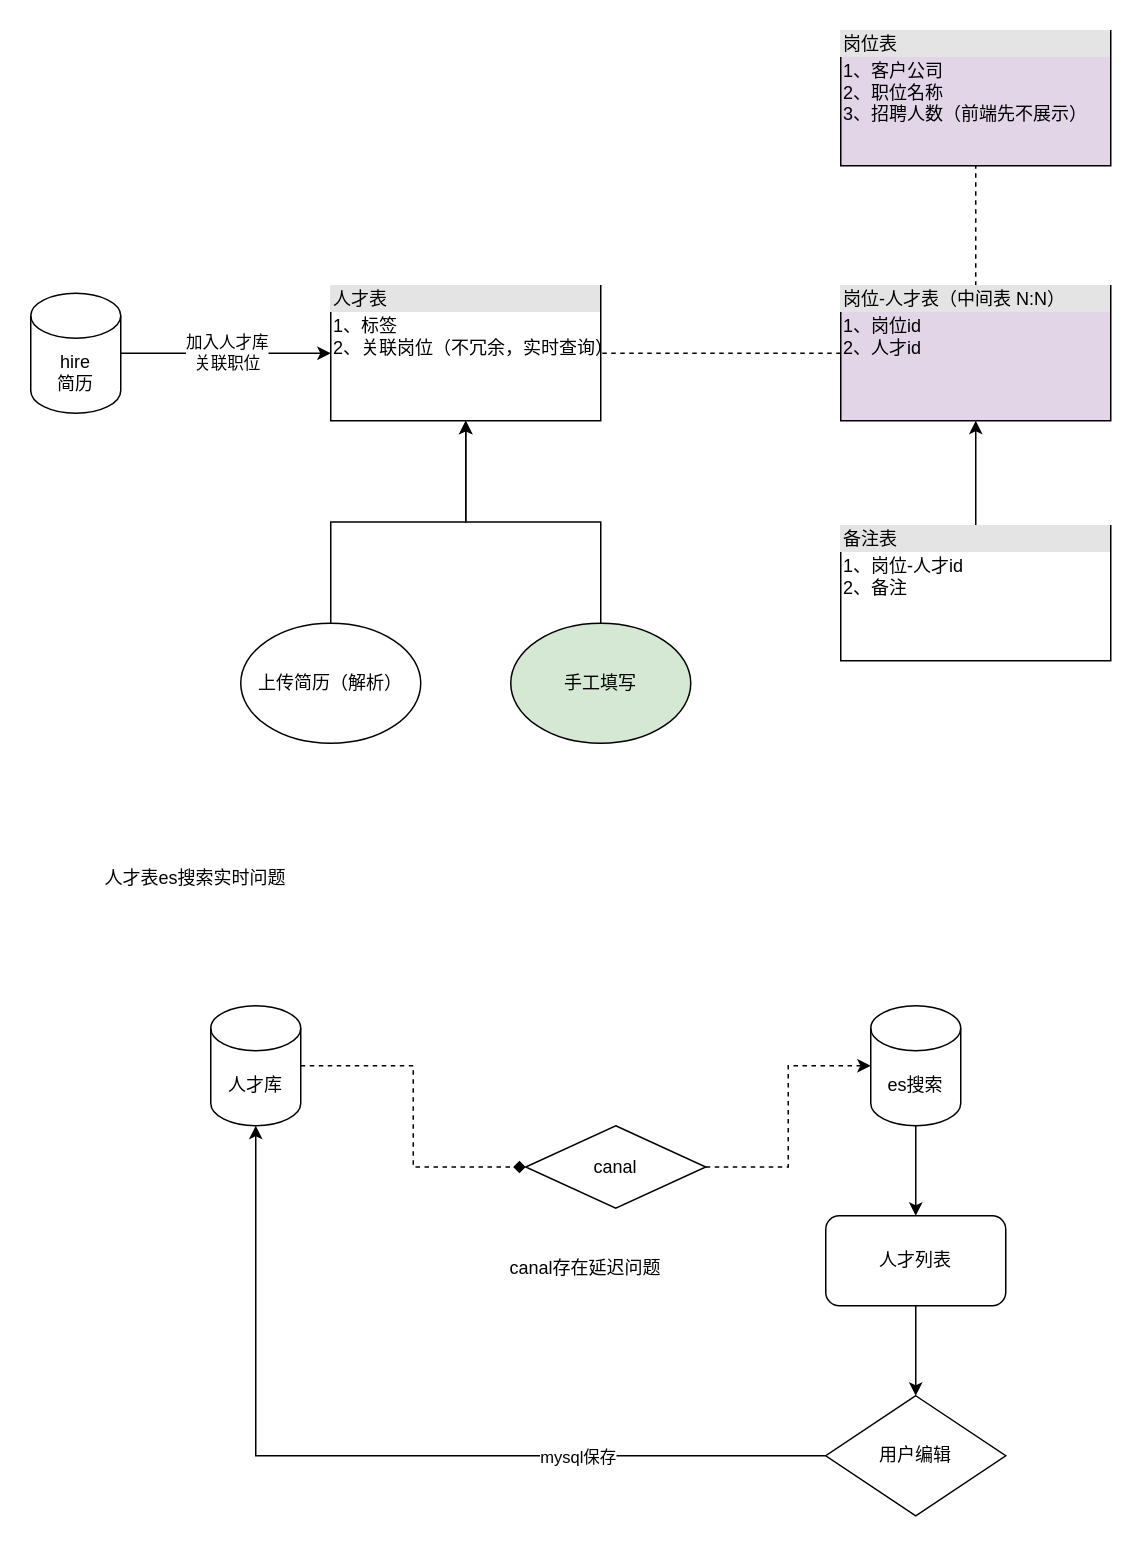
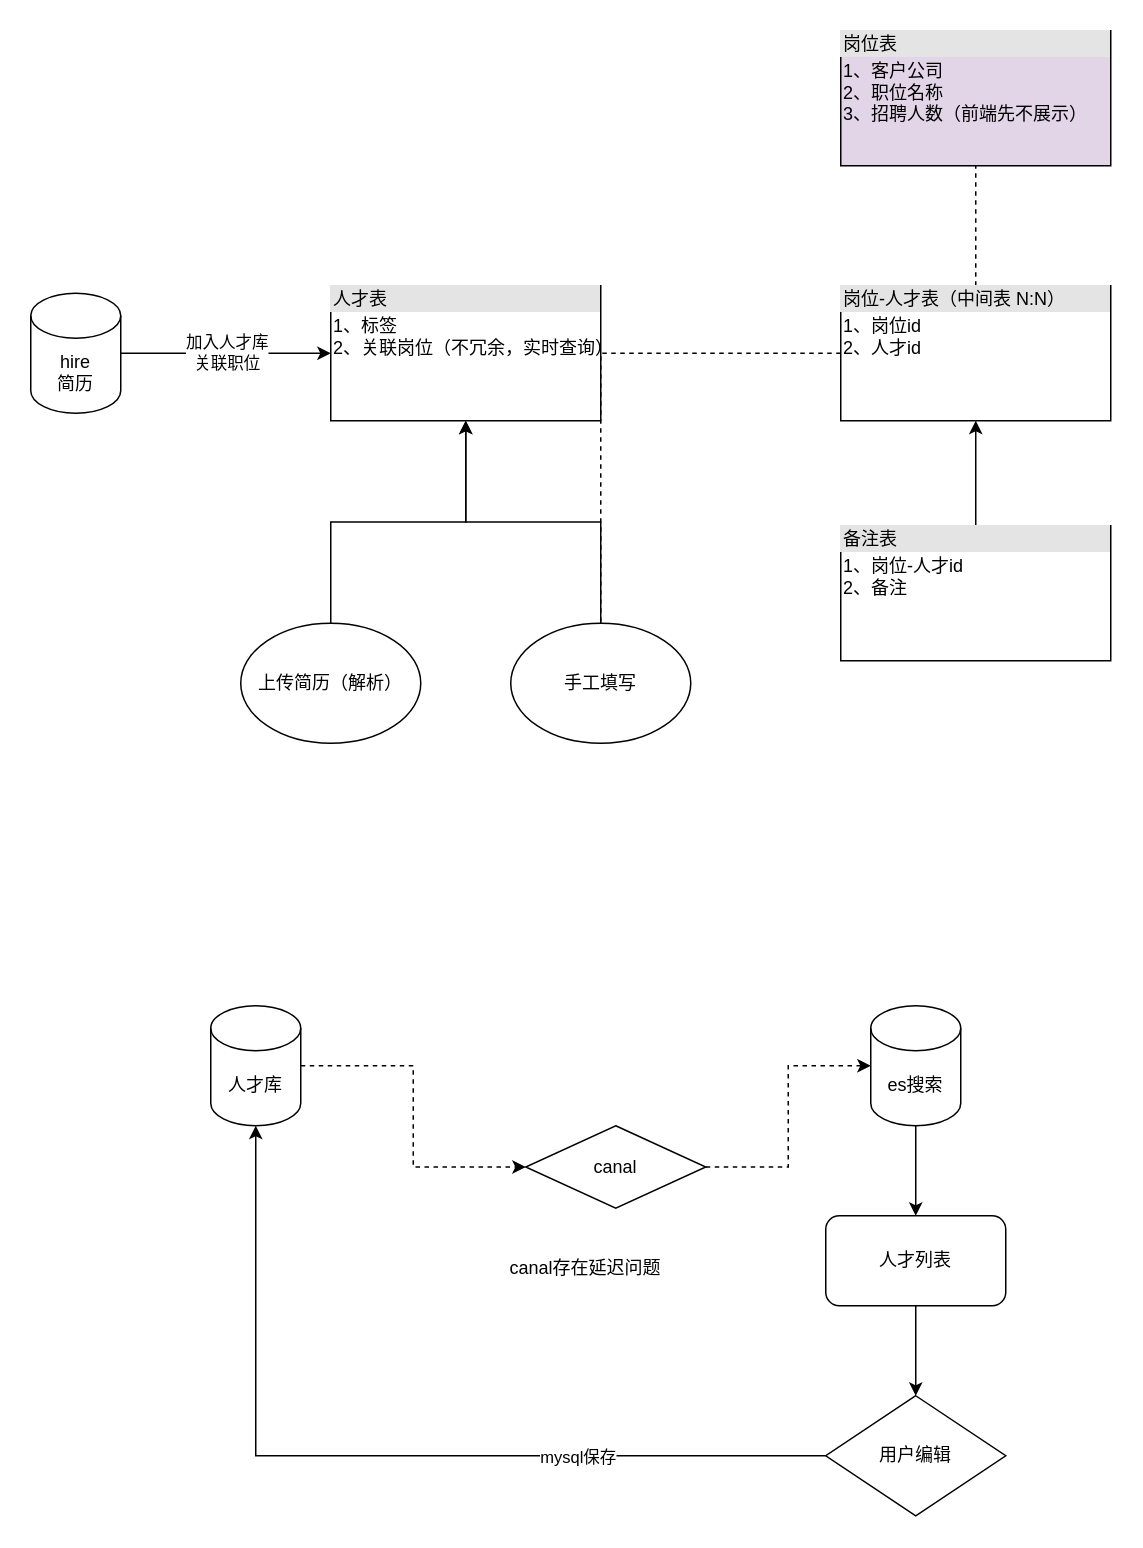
- <mxCell id="12" style="edgeStyle=orthogonalEdgeStyle;rounded=0;orthogonalLoop=1;jettySize=auto;html=1;exitX=0;exitY=0.5;exitDx=0;exitDy=0;dashed=1;endArrow=none;endFill=0;" edge="1" parent="1" source="13" target="9"><mxGeometry relative="1" as="geometry" /></mxCell>
+ <mxCell id="12" style="edgeStyle=orthogonalEdgeStyle;rounded=0;orthogonalLoop=1;jettySize=auto;html=1;exitX=0;exitY=0.5;exitDx=0;exitDy=0;dashed=1;endArrow=none;endFill=0;" edge="1" parent="1" source="13" target="8"><mxGeometry relative="1" as="geometry" /></mxCell>
- <mxCell id="13" value="&lt;div style=&quot;box-sizing:border-box;width:100%;background:#e4e4e4;padding:2px;&quot;&gt;岗位-人才表（中间表 N:N）&lt;/div&gt;&lt;table style=&quot;width:100%;font-size:1em;&quot; cellpadding=&quot;2&quot; cellspacing=&quot;0&quot;&gt;&lt;tbody&gt;&lt;tr&gt;&lt;td&gt;1、岗位id&lt;br&gt;2、人才id&lt;/td&gt;&lt;td&gt;&lt;/td&gt;&lt;/tr&gt;&lt;/tbody&gt;&lt;/table&gt;" style="verticalAlign=top;align=left;overflow=fill;html=1;fillColor=#e1d5e7;" parent="1" vertex="1"><mxGeometry x="560" y="190" width="180" height="90" as="geometry" /></mxCell>
+ <mxCell id="13" value="&lt;div style=&quot;box-sizing:border-box;width:100%;background:#e4e4e4;padding:2px;&quot;&gt;岗位-人才表（中间表 N:N）&lt;/div&gt;&lt;table style=&quot;width:100%;font-size:1em;&quot; cellpadding=&quot;2&quot; cellspacing=&quot;0&quot;&gt;&lt;tbody&gt;&lt;tr&gt;&lt;td&gt;1、岗位id&lt;br&gt;2、人才id&lt;/td&gt;&lt;td&gt;&lt;/td&gt;&lt;/tr&gt;&lt;/tbody&gt;&lt;/table&gt;" style="verticalAlign=top;align=left;overflow=fill;html=1;" parent="1" vertex="1"><mxGeometry x="560" y="190" width="180" height="90" as="geometry" /></mxCell>
- <mxCell id="8" value="手工填写" style="ellipse;whiteSpace=wrap;html=1;fillColor=#d5e8d4;" parent="1" vertex="1"><mxGeometry x="340" y="415" width="120" height="80" as="geometry" /></mxCell>
+ <mxCell id="8" value="手工填写" style="ellipse;whiteSpace=wrap;html=1;" parent="1" vertex="1"><mxGeometry x="340" y="415" width="120" height="80" as="geometry" /></mxCell>
- <mxCell id="16" value="人才表es搜索实时问题" style="text;html=1;strokeColor=none;fillColor=none;align=center;verticalAlign=middle;whiteSpace=wrap;rounded=0;" vertex="1" parent="1"><mxGeometry x="30" y="570" width="200" height="30" as="geometry" /></mxCell>
- <mxCell id="17" style="edgeStyle=orthogonalEdgeStyle;rounded=0;orthogonalLoop=1;jettySize=auto;html=1;exitX=1;exitY=0.5;exitDx=0;exitDy=0;exitPerimeter=0;endArrow=diamond;endFill=1;dashed=1;" edge="1" parent="1" source="18" target="27"><mxGeometry relative="1" as="geometry" /></mxCell>
+ <mxCell id="17" style="edgeStyle=orthogonalEdgeStyle;rounded=0;orthogonalLoop=1;jettySize=auto;html=1;exitX=1;exitY=0.5;exitDx=0;exitDy=0;exitPerimeter=0;endArrow=classic;endFill=1;dashed=1;" edge="1" parent="1" source="18" target="27"><mxGeometry relative="1" as="geometry" /></mxCell>
